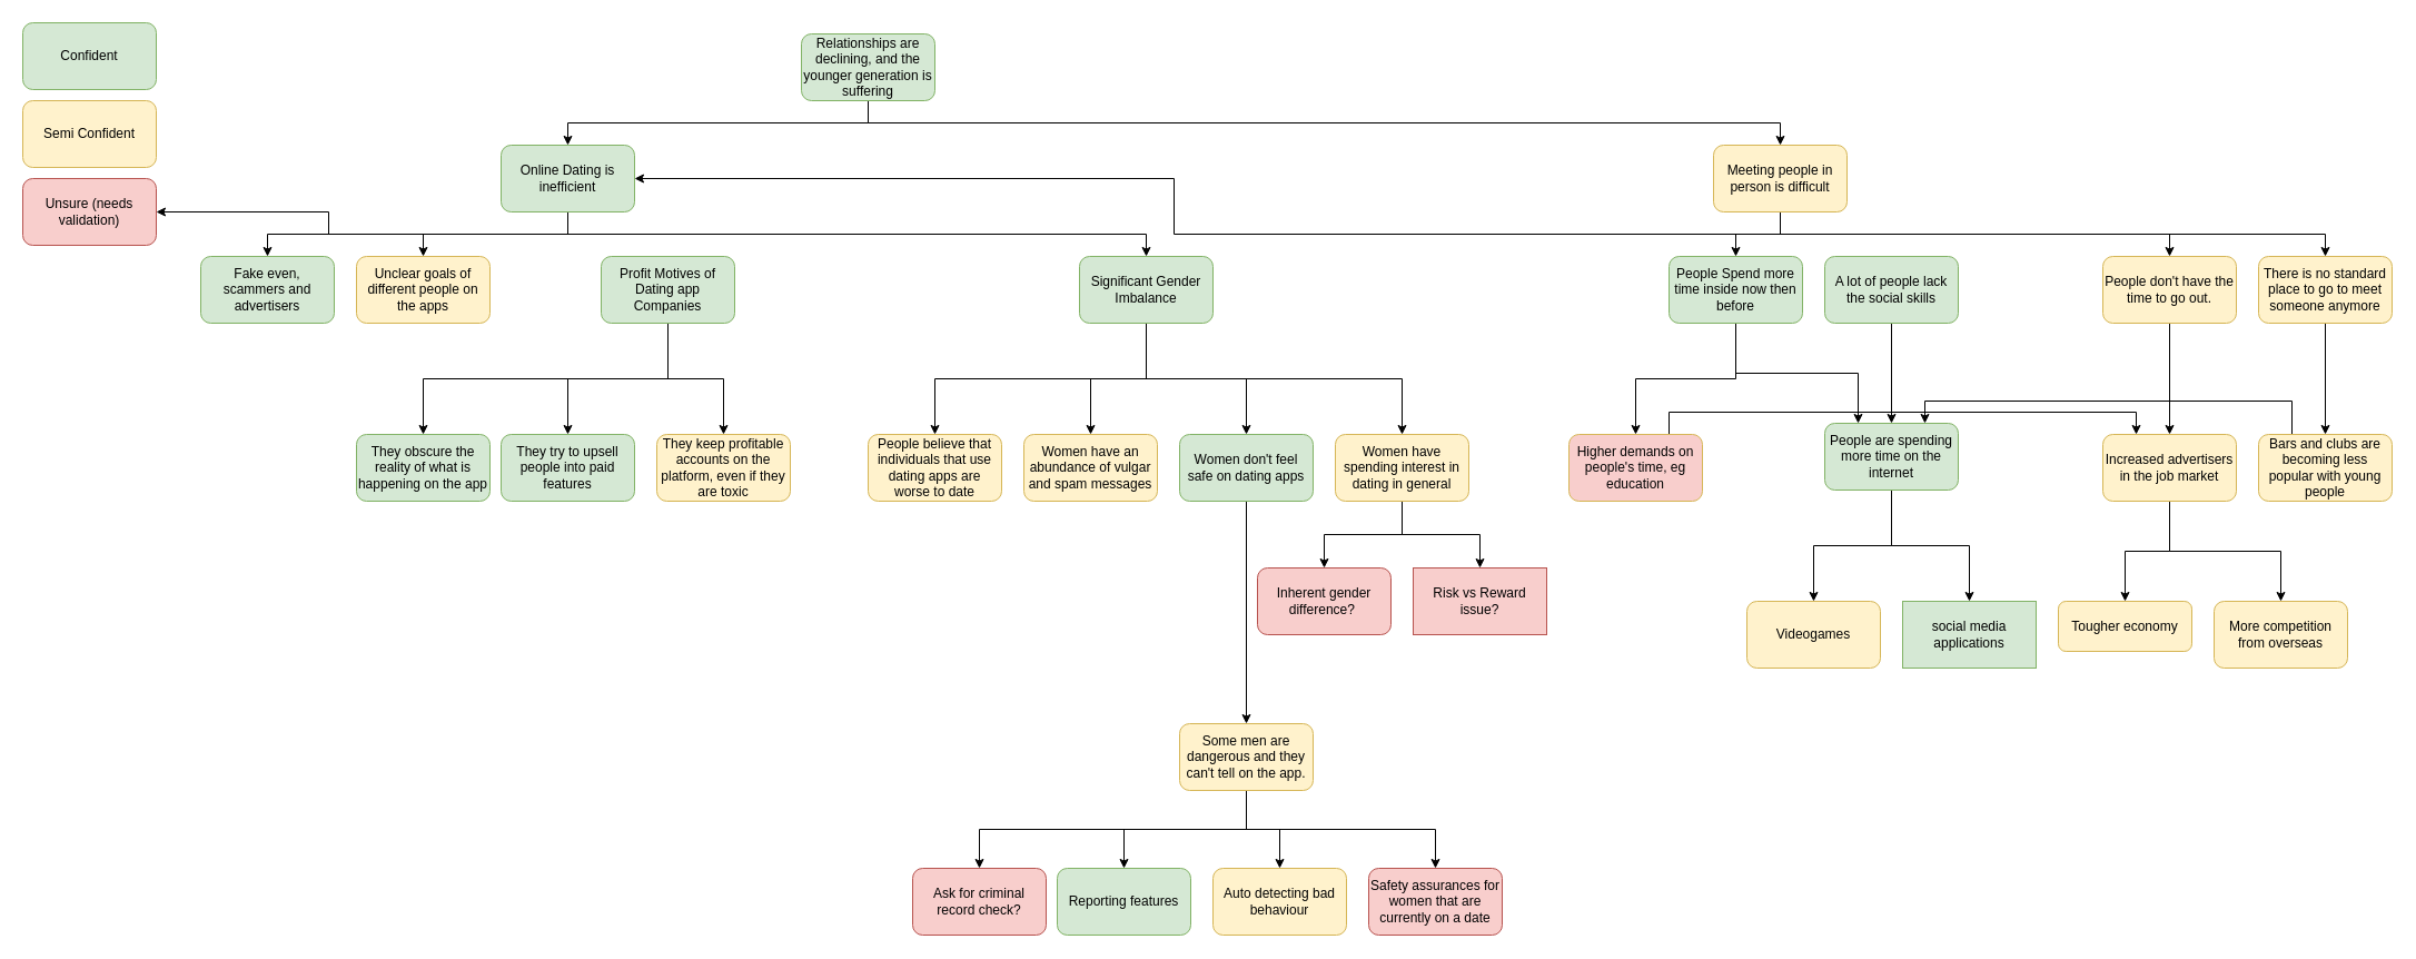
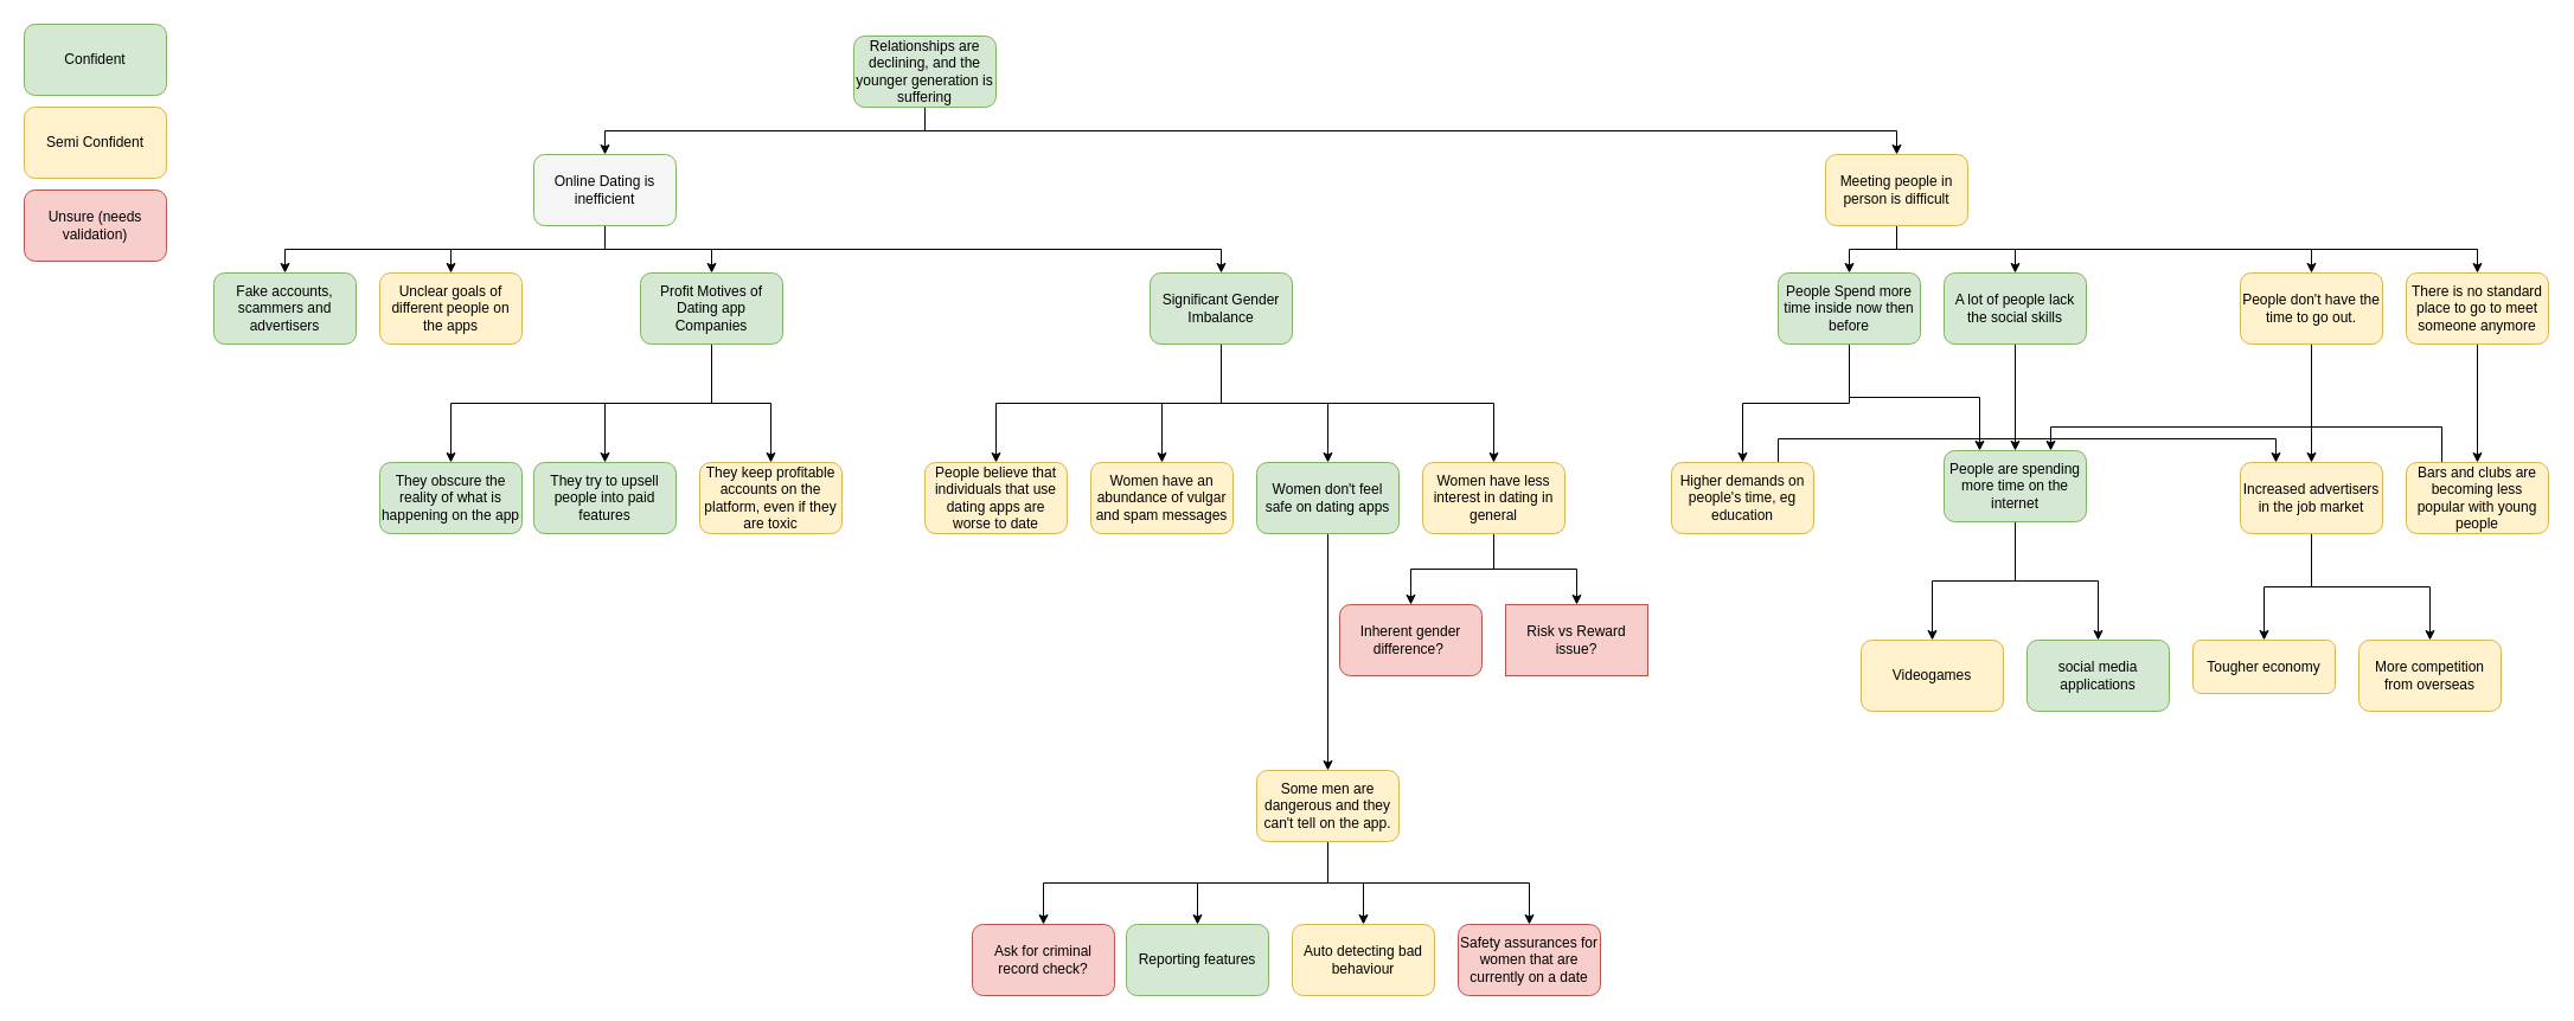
- <mxCell id="9" value="Online Dating is inefficient" style="rounded=1;whiteSpace=wrap;html=1;fillColor=#d5e8d4;strokeColor=#82b366;" vertex="1" parent="1"><mxGeometry x="450" y="130" width="120" height="60" as="geometry" /></mxCell>
+ <mxCell id="9" value="Online Dating is inefficient" style="rounded=1;whiteSpace=wrap;html=1;fillColor=#f5f5f5;strokeColor=#82b366;" vertex="1" parent="1"><mxGeometry x="450" y="130" width="120" height="60" as="geometry" /></mxCell>
- <mxCell id="6" style="edgeStyle=orthogonalEdgeStyle;rounded=0;orthogonalLoop=1;jettySize=auto;html=1;exitX=0.5;exitY=1;exitDx=0;exitDy=0;" edge="1" parent="1" source="9" target="72"><mxGeometry relative="1" as="geometry" /></mxCell>
+ <mxCell id="6" style="edgeStyle=orthogonalEdgeStyle;rounded=0;orthogonalLoop=1;jettySize=auto;html=1;exitX=0.5;exitY=1;exitDx=0;exitDy=0;entryX=0.5;entryY=0;entryDx=0;entryDy=0;" edge="1" parent="1" source="9" target="32"><mxGeometry relative="1" as="geometry" /></mxCell>
- <mxCell id="11" style="edgeStyle=orthogonalEdgeStyle;rounded=0;orthogonalLoop=1;jettySize=auto;html=1;exitX=0.5;exitY=1;exitDx=0;exitDy=0;" edge="1" parent="1" source="14" target="9"><mxGeometry relative="1" as="geometry" /></mxCell>
+ <mxCell id="11" style="edgeStyle=orthogonalEdgeStyle;rounded=0;orthogonalLoop=1;jettySize=auto;html=1;exitX=0.5;exitY=1;exitDx=0;exitDy=0;entryX=0.5;entryY=0;entryDx=0;entryDy=0;" edge="1" parent="1" source="14" target="19"><mxGeometry relative="1" as="geometry" /></mxCell>
- <mxCell id="34" value="Fake even, scammers and advertisers" style="rounded=1;whiteSpace=wrap;html=1;fillColor=#d5e8d4;strokeColor=#82b366;" vertex="1" parent="1"><mxGeometry y="230" width="120" height="60" as="geometry" x="180" /></mxCell>
+ <mxCell id="34" value="Fake accounts, scammers and advertisers" style="rounded=1;whiteSpace=wrap;html=1;fillColor=#d5e8d4;strokeColor=#82b366;" vertex="1" parent="1"><mxGeometry y="230" width="120" height="60" as="geometry" x="180" /></mxCell>
- <mxCell id="37" value="Women have spending interest in dating in general" style="rounded=1;whiteSpace=wrap;html=1;fillColor=#fff2cc;strokeColor=#d6b656;" vertex="1" parent="1"><mxGeometry x="1200" y="390" width="120" height="60" as="geometry" /></mxCell>
+ <mxCell id="37" value="Women have less interest in dating in general" style="rounded=1;whiteSpace=wrap;html=1;fillColor=#fff2cc;strokeColor=#d6b656;" vertex="1" parent="1"><mxGeometry x="1200" y="390" width="120" height="60" as="geometry" /></mxCell>
- <mxCell id="54" value="Higher demands on people's time, eg education" style="rounded=1;whiteSpace=wrap;html=1;fillColor=#f8cecc;strokeColor=#d6b656;" vertex="1" parent="1"><mxGeometry x="1410" y="390" width="120" height="60" as="geometry" /></mxCell>
+ <mxCell id="54" value="Higher demands on people's time, eg education" style="rounded=1;whiteSpace=wrap;html=1;fillColor=#fff2cc;strokeColor=#d6b656;" vertex="1" parent="1"><mxGeometry x="1410" y="390" width="120" height="60" as="geometry" /></mxCell>
- <mxCell id="56" value="social media applications" style="whiteSpace=wrap;html=1;fillColor=#d5e8d4;strokeColor=#82b366;rounded=0;" vertex="1" parent="1"><mxGeometry x="1710" y="540" width="120" height="60" as="geometry" /></mxCell>
+ <mxCell id="56" value="social media applications" style="rounded=1;whiteSpace=wrap;html=1;fillColor=#d5e8d4;strokeColor=#82b366;" vertex="1" parent="1"><mxGeometry x="1710" y="540" width="120" height="60" as="geometry" /></mxCell>
